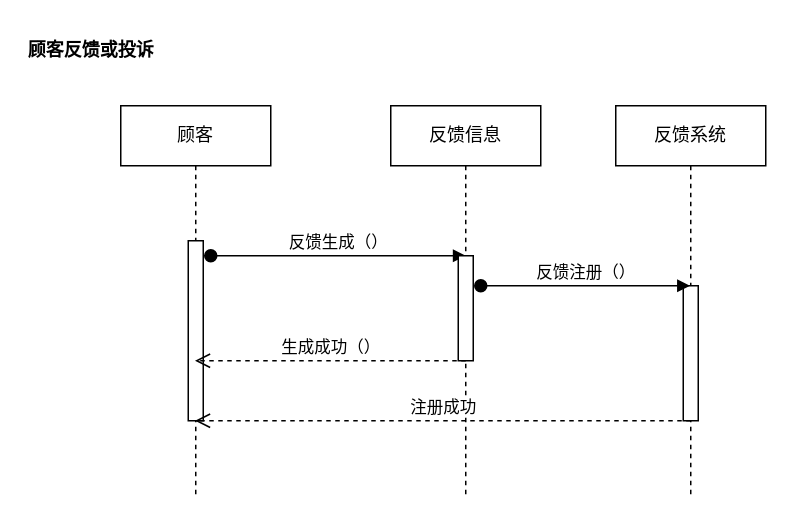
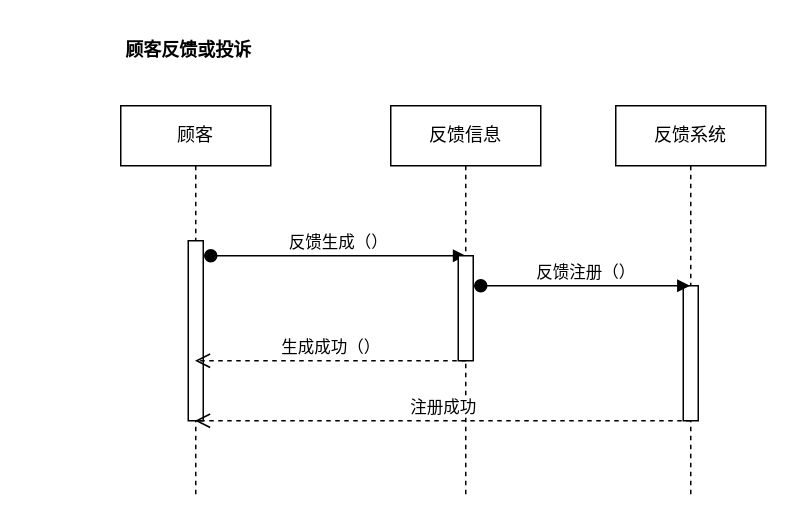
- <mxCell id="4" value="顾客反馈或投诉" style="text;align=center;fontStyle=1;verticalAlign=middle;spacingLeft=3;spacingRight=3;strokeColor=none;rotatable=0;points=[[0,0.5],[1,0.5]];portConstraint=eastwest;html=1;" vertex="1" parent="1"><mxGeometry x="20" y="20" width="80" height="26" as="geometry" /></mxCell>
+ <mxCell id="4" value="顾客反馈或投诉" style="text;align=center;fontStyle=1;verticalAlign=middle;spacingLeft=3;spacingRight=3;strokeColor=none;rotatable=0;points=[[0,0.5],[1,0.5]];portConstraint=eastwest;html=1;" vertex="1" parent="1"><mxGeometry x="85" y="20" width="80" height="26" as="geometry" /></mxCell>
